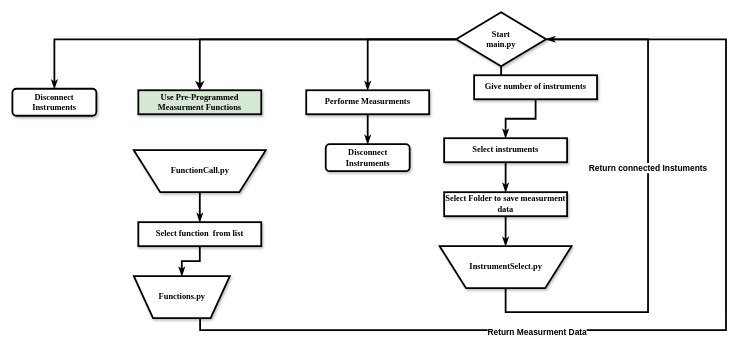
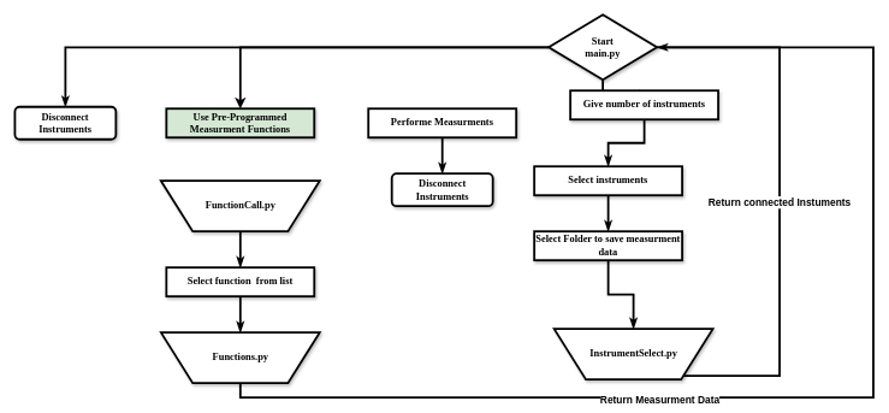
- <mxCell id="3" style="edgeStyle=orthogonalEdgeStyle;rounded=0;orthogonalLoop=1;jettySize=auto;html=1;exitX=0;exitY=0.5;exitDx=0;exitDy=0;entryX=0.5;entryY=0;entryDx=0;entryDy=0;endArrow=classicThin;endFill=1;strokeWidth=3;" edge="1" parent="1" source="6" target="17"><mxGeometry relative="1" as="geometry" /></mxCell>
- <mxCell id="11" value="InstrumentSelect.py" style="shape=trapezoid;whiteSpace=wrap;html=1;rounded=0;shadow=1;labelBackgroundColor=none;strokeWidth=3;fontFamily=Verdana;fontSize=14;align=center;flipV=1;fontStyle=1" vertex="1" parent="1"><mxGeometry x="732.5" y="410" width="220" height="70" as="geometry" /></mxCell>
+ <mxCell id="11" value="InstrumentSelect.py" style="shape=trapezoid;whiteSpace=wrap;html=1;rounded=0;shadow=1;labelBackgroundColor=none;strokeWidth=3;fontFamily=Verdana;fontSize=14;align=center;flipV=1;fontStyle=1" vertex="1" parent="1"><mxGeometry x="767.5" y="455" width="220" height="70" as="geometry" /></mxCell>
- <mxCell id="26" value="Functions.py" style="shape=trapezoid;whiteSpace=wrap;html=1;rounded=0;shadow=1;labelBackgroundColor=none;strokeWidth=3;fontFamily=Verdana;fontSize=14;align=center;flipV=1;fontStyle=1" vertex="1" parent="1"><mxGeometry x="222.5" y="460" width="160" height="70" as="geometry" /></mxCell>
+ <mxCell id="26" value="Functions.py" style="shape=trapezoid;whiteSpace=wrap;html=1;rounded=0;shadow=1;labelBackgroundColor=none;strokeWidth=3;fontFamily=Verdana;fontSize=14;align=center;flipV=1;fontStyle=1" vertex="1" parent="1"><mxGeometry x="222.5" y="460" width="220" height="70" as="geometry" /></mxCell>
